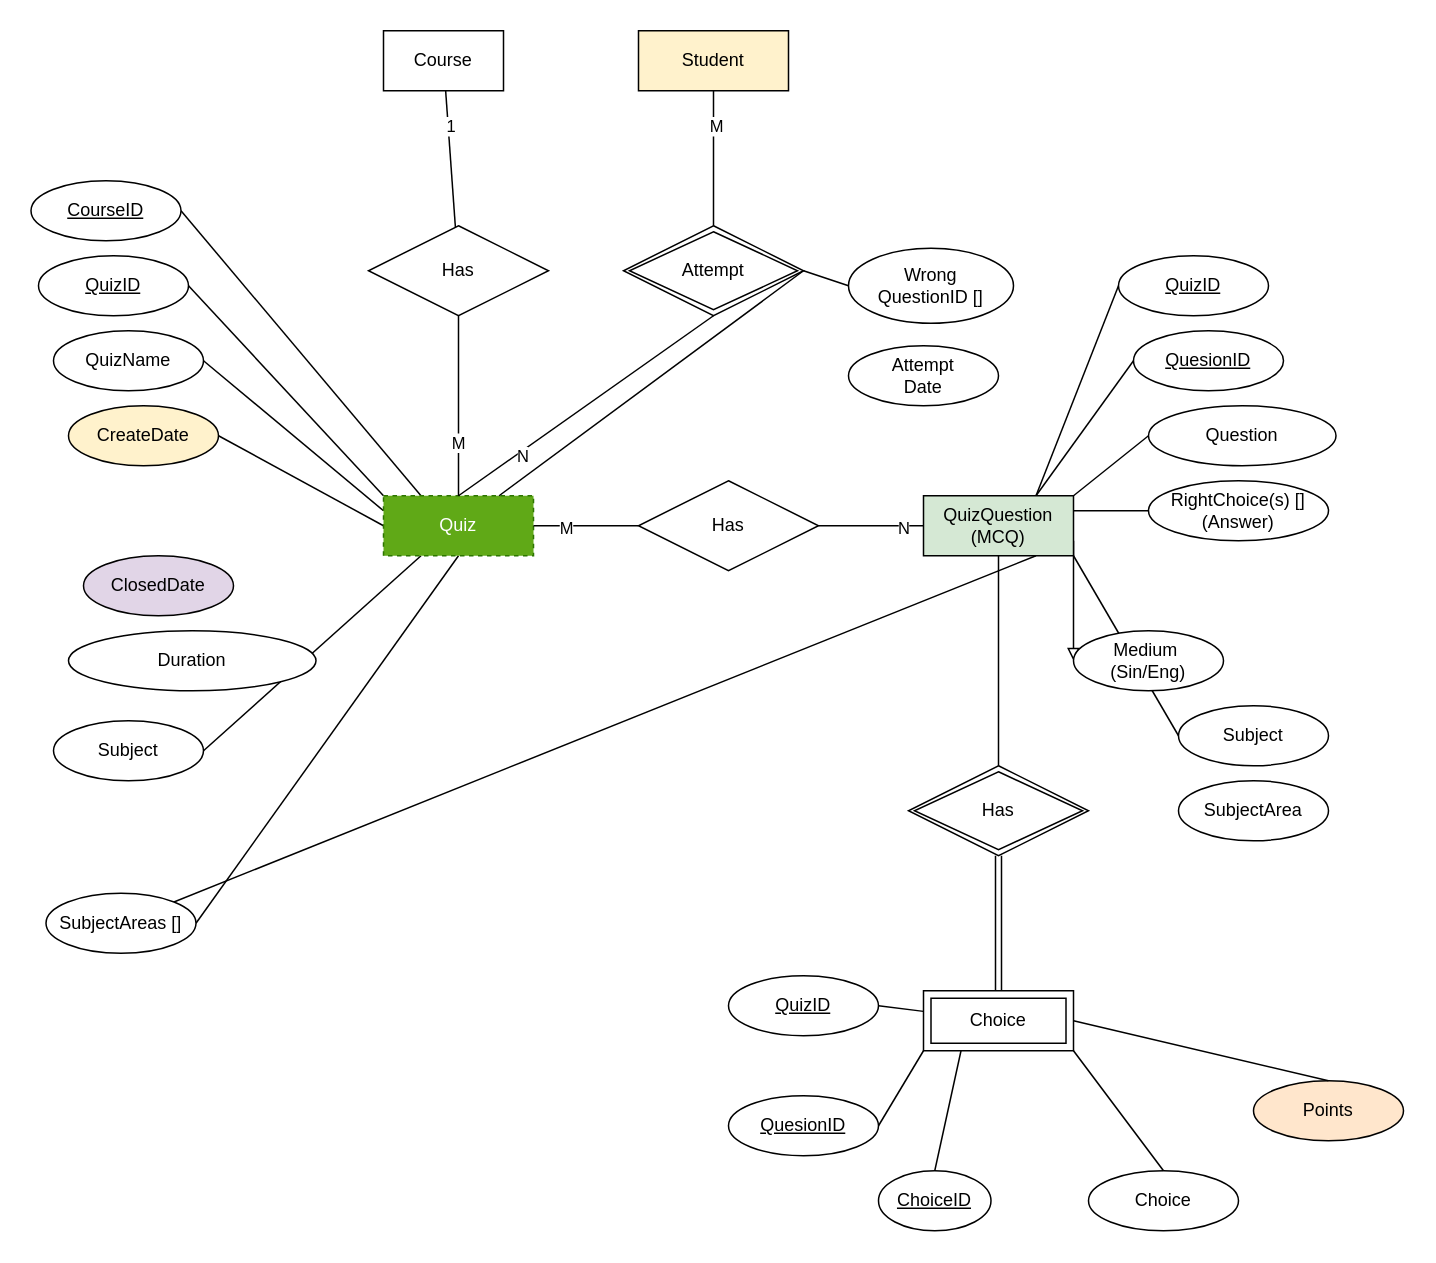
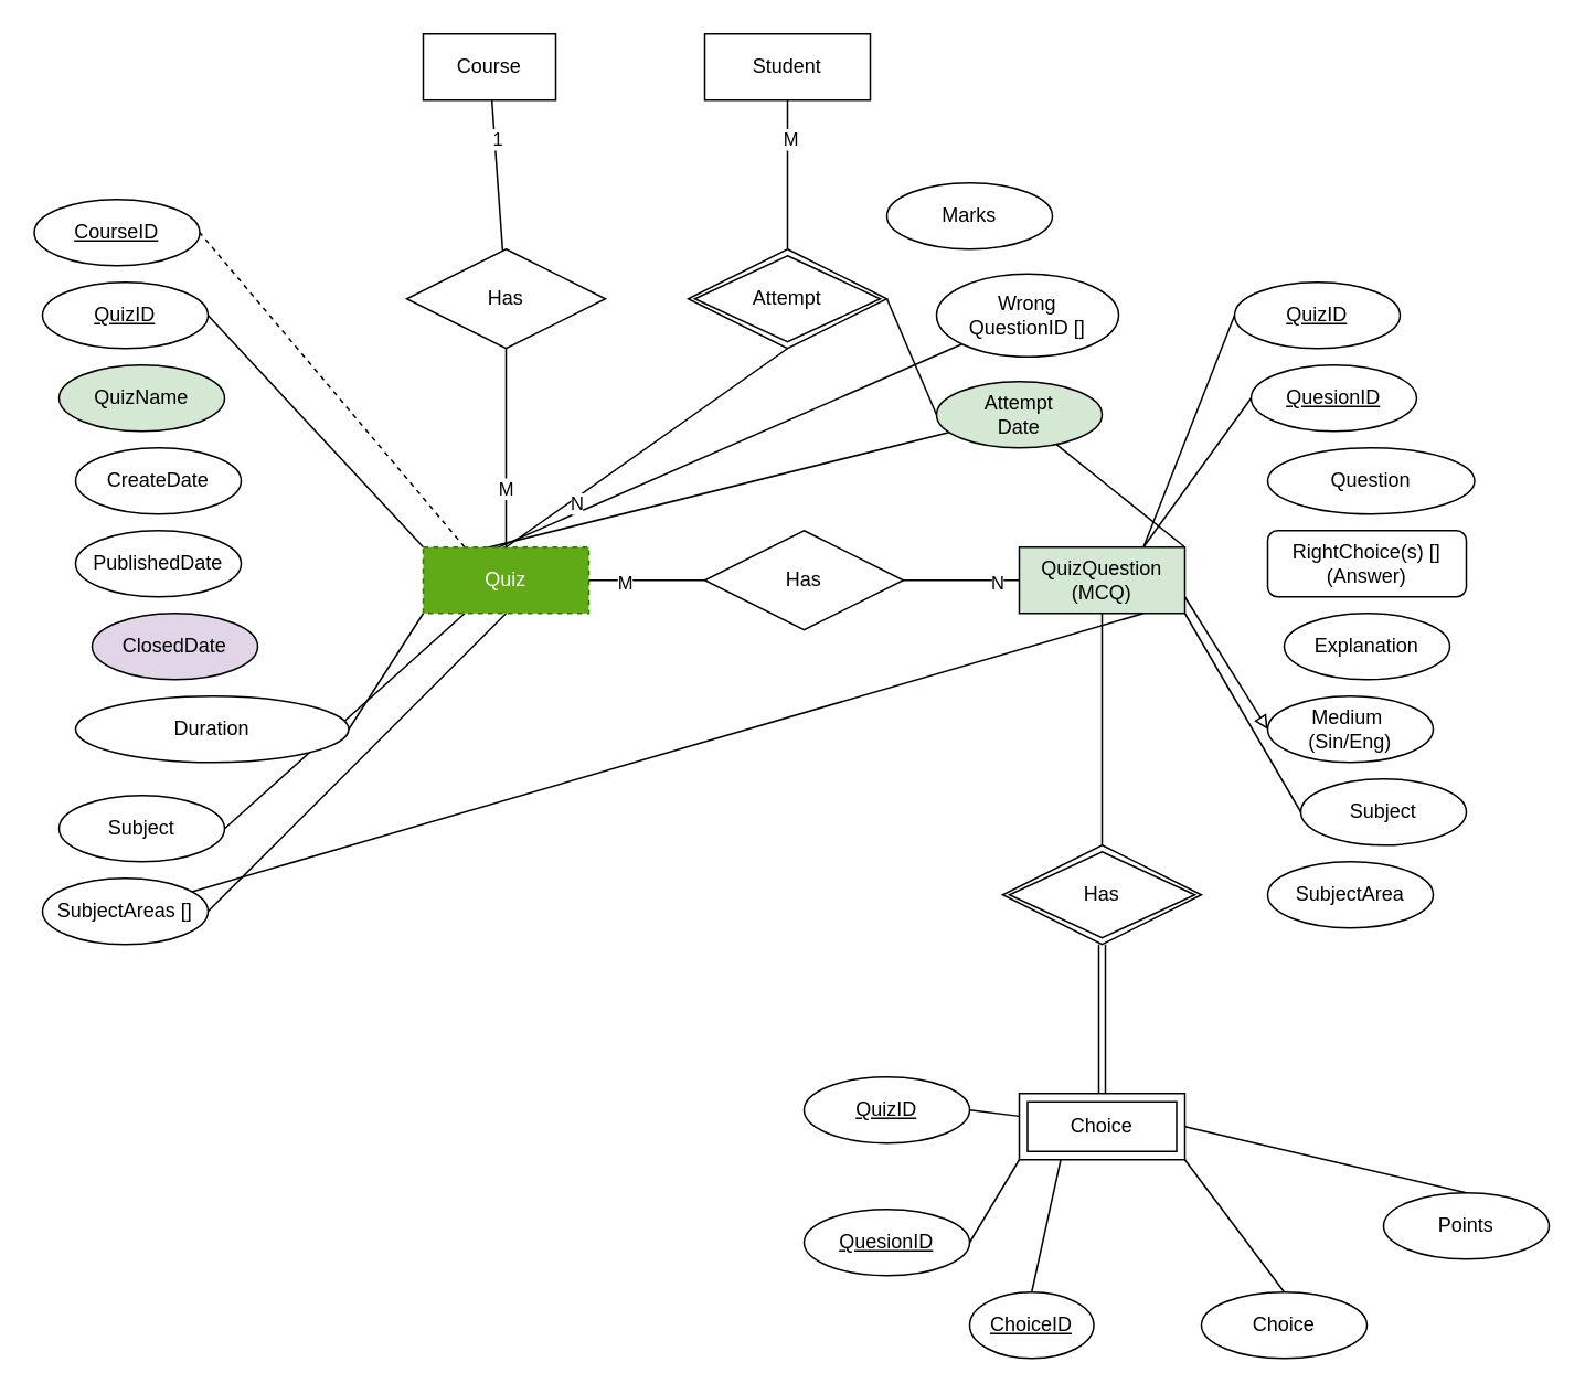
- <mxCell id="46" value="Student" style="whiteSpace=wrap;html=1;align=center;fillColor=#fff2cc;" parent="1" vertex="1"><mxGeometry x="425" y="20" width="100" height="40" as="geometry" /></mxCell>
+ <mxCell id="46" value="Student" style="whiteSpace=wrap;html=1;align=center;" parent="1" vertex="1"><mxGeometry x="425" y="20" width="100" height="40" as="geometry" /></mxCell>
+ <mxCell id="54" value="Marks" style="ellipse;whiteSpace=wrap;html=1;align=center;" parent="1" vertex="1"><mxGeometry x="535" y="110" width="100" height="40" as="geometry" /></mxCell>
- <mxCell id="51" style="edgeStyle=none;html=1;exitX=1;exitY=0.5;exitDx=0;exitDy=0;entryX=0;entryY=0.5;entryDx=0;entryDy=0;endArrow=none;endFill=0;" parent="1" source="53" target="55" edge="1"><mxGeometry relative="1" as="geometry" /></mxCell>
- <mxCell id="8" style="edgeStyle=none;html=1;exitX=0.25;exitY=0;exitDx=0;exitDy=0;entryX=1;entryY=0.5;entryDx=0;entryDy=0;endArrow=none;endFill=0;" parent="1" source="9" target="45" edge="1"><mxGeometry relative="1" as="geometry" /></mxCell>
+ <mxCell id="8" style="edgeStyle=none;html=1;exitX=0.25;exitY=0;exitDx=0;exitDy=0;entryX=1;entryY=0.5;entryDx=0;entryDy=0;endArrow=none;endFill=0;dashed=1;" parent="1" source="9" target="45" edge="1"><mxGeometry relative="1" as="geometry" /></mxCell>
- <mxCell id="52" style="edgeStyle=none;html=1;exitX=1;exitY=0.5;exitDx=0;exitDy=0;endArrow=none;endFill=0;" parent="1" source="53" target="9" edge="1"><mxGeometry relative="1" as="geometry" /></mxCell>
+ <mxCell id="52" style="edgeStyle=none;html=1;exitX=1;exitY=0.5;exitDx=0;exitDy=0;entryX=0;entryY=0.5;entryDx=0;entryDy=0;endArrow=none;endFill=0;" parent="1" source="53" target="56" edge="1"><mxGeometry relative="1" as="geometry" /></mxCell>
- <mxCell id="12" value="QuizName" style="ellipse;whiteSpace=wrap;html=1;align=center;" parent="1" vertex="1"><mxGeometry x="35" y="220" width="100" height="40" as="geometry" /></mxCell>
+ <mxCell id="12" value="QuizName" style="ellipse;whiteSpace=wrap;html=1;align=center;fillColor=#d5e8d4;" parent="1" vertex="1"><mxGeometry x="35" y="220" width="100" height="40" as="geometry" /></mxCell>
- <mxCell id="56" value="Attempt&lt;br&gt;Date" style="ellipse;whiteSpace=wrap;html=1;align=center;" parent="1" vertex="1"><mxGeometry x="565" y="230" width="100" height="40" as="geometry" /></mxCell>
+ <mxCell id="56" value="Attempt&lt;br&gt;Date" style="ellipse;whiteSpace=wrap;html=1;align=center;fillColor=#d5e8d4;" parent="1" vertex="1"><mxGeometry x="565" y="230" width="100" height="40" as="geometry" /></mxCell>
- <mxCell id="11" value="CreateDate" style="ellipse;whiteSpace=wrap;html=1;align=center;fillColor=#fff2cc;" parent="1" vertex="1"><mxGeometry x="45" y="270" width="100" height="40" as="geometry" /></mxCell>
+ <mxCell id="11" value="CreateDate" style="ellipse;whiteSpace=wrap;html=1;align=center;" parent="1" vertex="1"><mxGeometry x="45" y="270" width="100" height="40" as="geometry" /></mxCell>
- <mxCell id="3" style="edgeStyle=none;html=1;exitX=0;exitY=0.25;exitDx=0;exitDy=0;entryX=1;entryY=0.5;entryDx=0;entryDy=0;endArrow=none;endFill=0;" parent="1" source="9" target="12" edge="1"><mxGeometry relative="1" as="geometry" /></mxCell>
+ <mxCell id="3" style="edgeStyle=none;html=1;exitX=0;exitY=0.25;exitDx=0;exitDy=0;endArrow=none;endFill=0;" parent="1" source="9" target="56" edge="1"><mxGeometry relative="1" as="geometry" /></mxCell>
- <mxCell id="20" style="edgeStyle=none;html=1;exitX=1;exitY=0;exitDx=0;exitDy=0;entryX=0;entryY=0.5;entryDx=0;entryDy=0;endArrow=none;endFill=0;" parent="1" source="25" target="27" edge="1"><mxGeometry relative="1" as="geometry" /></mxCell>
+ <mxCell id="20" style="edgeStyle=none;html=1;exitX=1;exitY=0;exitDx=0;exitDy=0;endArrow=none;endFill=0;" parent="1" source="25" target="56" edge="1"><mxGeometry relative="1" as="geometry" /></mxCell>
- <mxCell id="4" style="edgeStyle=none;html=1;exitX=0;exitY=0.5;exitDx=0;exitDy=0;entryX=1;entryY=0.5;entryDx=0;entryDy=0;endArrow=none;endFill=0;" parent="1" source="9" target="11" edge="1"><mxGeometry relative="1" as="geometry" /></mxCell>
+ <mxCell id="4" style="edgeStyle=none;html=1;exitX=0;exitY=0.5;exitDx=0;exitDy=0;endArrow=none;endFill=0;" parent="1" source="9" target="55" edge="1"><mxGeometry relative="1" as="geometry" /></mxCell>
+ <mxCell id="10" value="PublishedDate" style="ellipse;whiteSpace=wrap;html=1;align=center;" parent="1" vertex="1"><mxGeometry x="45" y="320" width="100" height="40" as="geometry" /></mxCell>
- <mxCell id="21" style="edgeStyle=none;html=1;exitX=1;exitY=0.25;exitDx=0;exitDy=0;entryX=0;entryY=0.5;entryDx=0;entryDy=0;endArrow=none;endFill=0;" parent="1" source="25" target="26" edge="1"><mxGeometry relative="1" as="geometry" /></mxCell>
- <mxCell id="26" value="RightChoice(s) []&lt;br&gt;(Answer)" style="ellipse;whiteSpace=wrap;html=1;align=center;" parent="1" vertex="1"><mxGeometry x="765" y="320" width="120" height="40" as="geometry" /></mxCell>
+ <mxCell id="26" value="RightChoice(s) []&lt;br&gt;(Answer)" style="whiteSpace=wrap;html=1;align=center;rounded=1;" parent="1" vertex="1"><mxGeometry x="765" y="320" width="120" height="40" as="geometry" /></mxCell>
+ <mxCell id="30" value="Explanation" style="ellipse;whiteSpace=wrap;html=1;align=center;" parent="1" vertex="1"><mxGeometry x="775" y="370" width="100" height="40" as="geometry" /></mxCell>
+ <mxCell id="5" style="edgeStyle=none;html=1;exitX=0;exitY=1;exitDx=0;exitDy=0;entryX=1;entryY=0.5;entryDx=0;entryDy=0;endArrow=none;endFill=0;" parent="1" source="9" target="15" edge="1"><mxGeometry relative="1" as="geometry" /></mxCell>
- <mxCell id="31" value="Medium&amp;nbsp;&lt;br&gt;(Sin/Eng)" style="ellipse;whiteSpace=wrap;html=1;align=center;" parent="1" vertex="1"><mxGeometry x="715" y="420" width="100" height="40" as="geometry" /></mxCell>
+ <mxCell id="31" value="Medium&amp;nbsp;&lt;br&gt;(Sin/Eng)" style="ellipse;whiteSpace=wrap;html=1;align=center;" parent="1" vertex="1"><mxGeometry x="765" y="420" width="100" height="40" as="geometry" /></mxCell>
- <mxCell id="32" value="SubjectArea" style="ellipse;whiteSpace=wrap;html=1;align=center;" parent="1" vertex="1"><mxGeometry x="785" y="520" width="100" height="40" as="geometry" /></mxCell>
+ <mxCell id="32" value="SubjectArea" style="ellipse;whiteSpace=wrap;html=1;align=center;" parent="1" vertex="1"><mxGeometry x="765" y="520" width="100" height="40" as="geometry" /></mxCell>
- <mxCell id="16" value="SubjectAreas []" style="ellipse;whiteSpace=wrap;html=1;align=center;" parent="1" vertex="1"><mxGeometry x="30" y="595" width="100" height="40" as="geometry" /></mxCell>
+ <mxCell id="16" value="SubjectAreas []" style="ellipse;whiteSpace=wrap;html=1;align=center;" parent="1" vertex="1"><mxGeometry x="25" y="530" width="100" height="40" as="geometry" /></mxCell>
- <mxCell id="59" value="Points" style="ellipse;whiteSpace=wrap;html=1;align=center;fillColor=#ffe6cc;" parent="1" vertex="1"><mxGeometry x="835" y="720" width="100" height="40" as="geometry" /></mxCell>
+ <mxCell id="59" value="Points" style="ellipse;whiteSpace=wrap;html=1;align=center;" parent="1" vertex="1"><mxGeometry x="835" y="720" width="100" height="40" as="geometry" /></mxCell>
